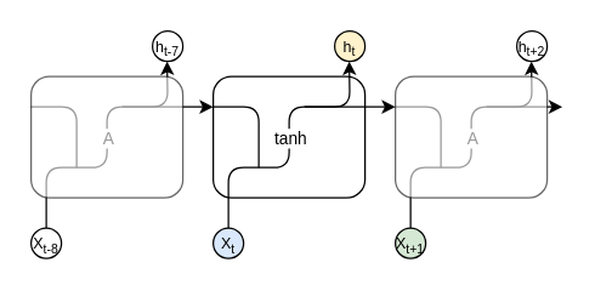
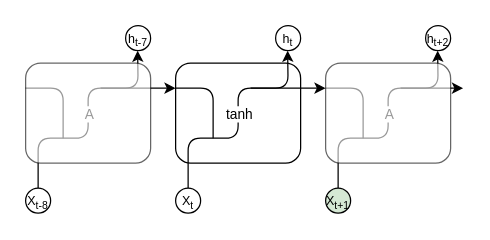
- <mxCell id="12" value="&lt;font style=&quot;font-size: 10px;&quot;&gt;h&lt;sub&gt;t&lt;/sub&gt;&lt;/font&gt;" style="ellipse;whiteSpace=wrap;html=1;aspect=fixed;fillColor=#fff2cc;" vertex="1" parent="1"><mxGeometry x="220" y="20" width="20" height="20" as="geometry" /></mxCell>
+ <mxCell id="12" value="&lt;font style=&quot;font-size: 10px;&quot;&gt;h&lt;sub&gt;t&lt;/sub&gt;&lt;/font&gt;" style="ellipse;whiteSpace=wrap;html=1;aspect=fixed;" vertex="1" parent="1"><mxGeometry x="220" y="20" width="20" height="20" as="geometry" /></mxCell>
- <mxCell id="11" value="&lt;font style=&quot;font-size: 10px;&quot;&gt;X&lt;sub&gt;t&lt;/sub&gt;&lt;/font&gt;" style="ellipse;whiteSpace=wrap;html=1;aspect=fixed;fillColor=#dae8fc;" vertex="1" parent="1"><mxGeometry x="140" y="150" width="20" height="20" as="geometry" /></mxCell>
+ <mxCell id="11" value="&lt;font style=&quot;font-size: 10px;&quot;&gt;X&lt;sub&gt;t&lt;/sub&gt;&lt;/font&gt;" style="ellipse;whiteSpace=wrap;html=1;aspect=fixed;" vertex="1" parent="1"><mxGeometry x="140" y="150" width="20" height="20" as="geometry" /></mxCell>
